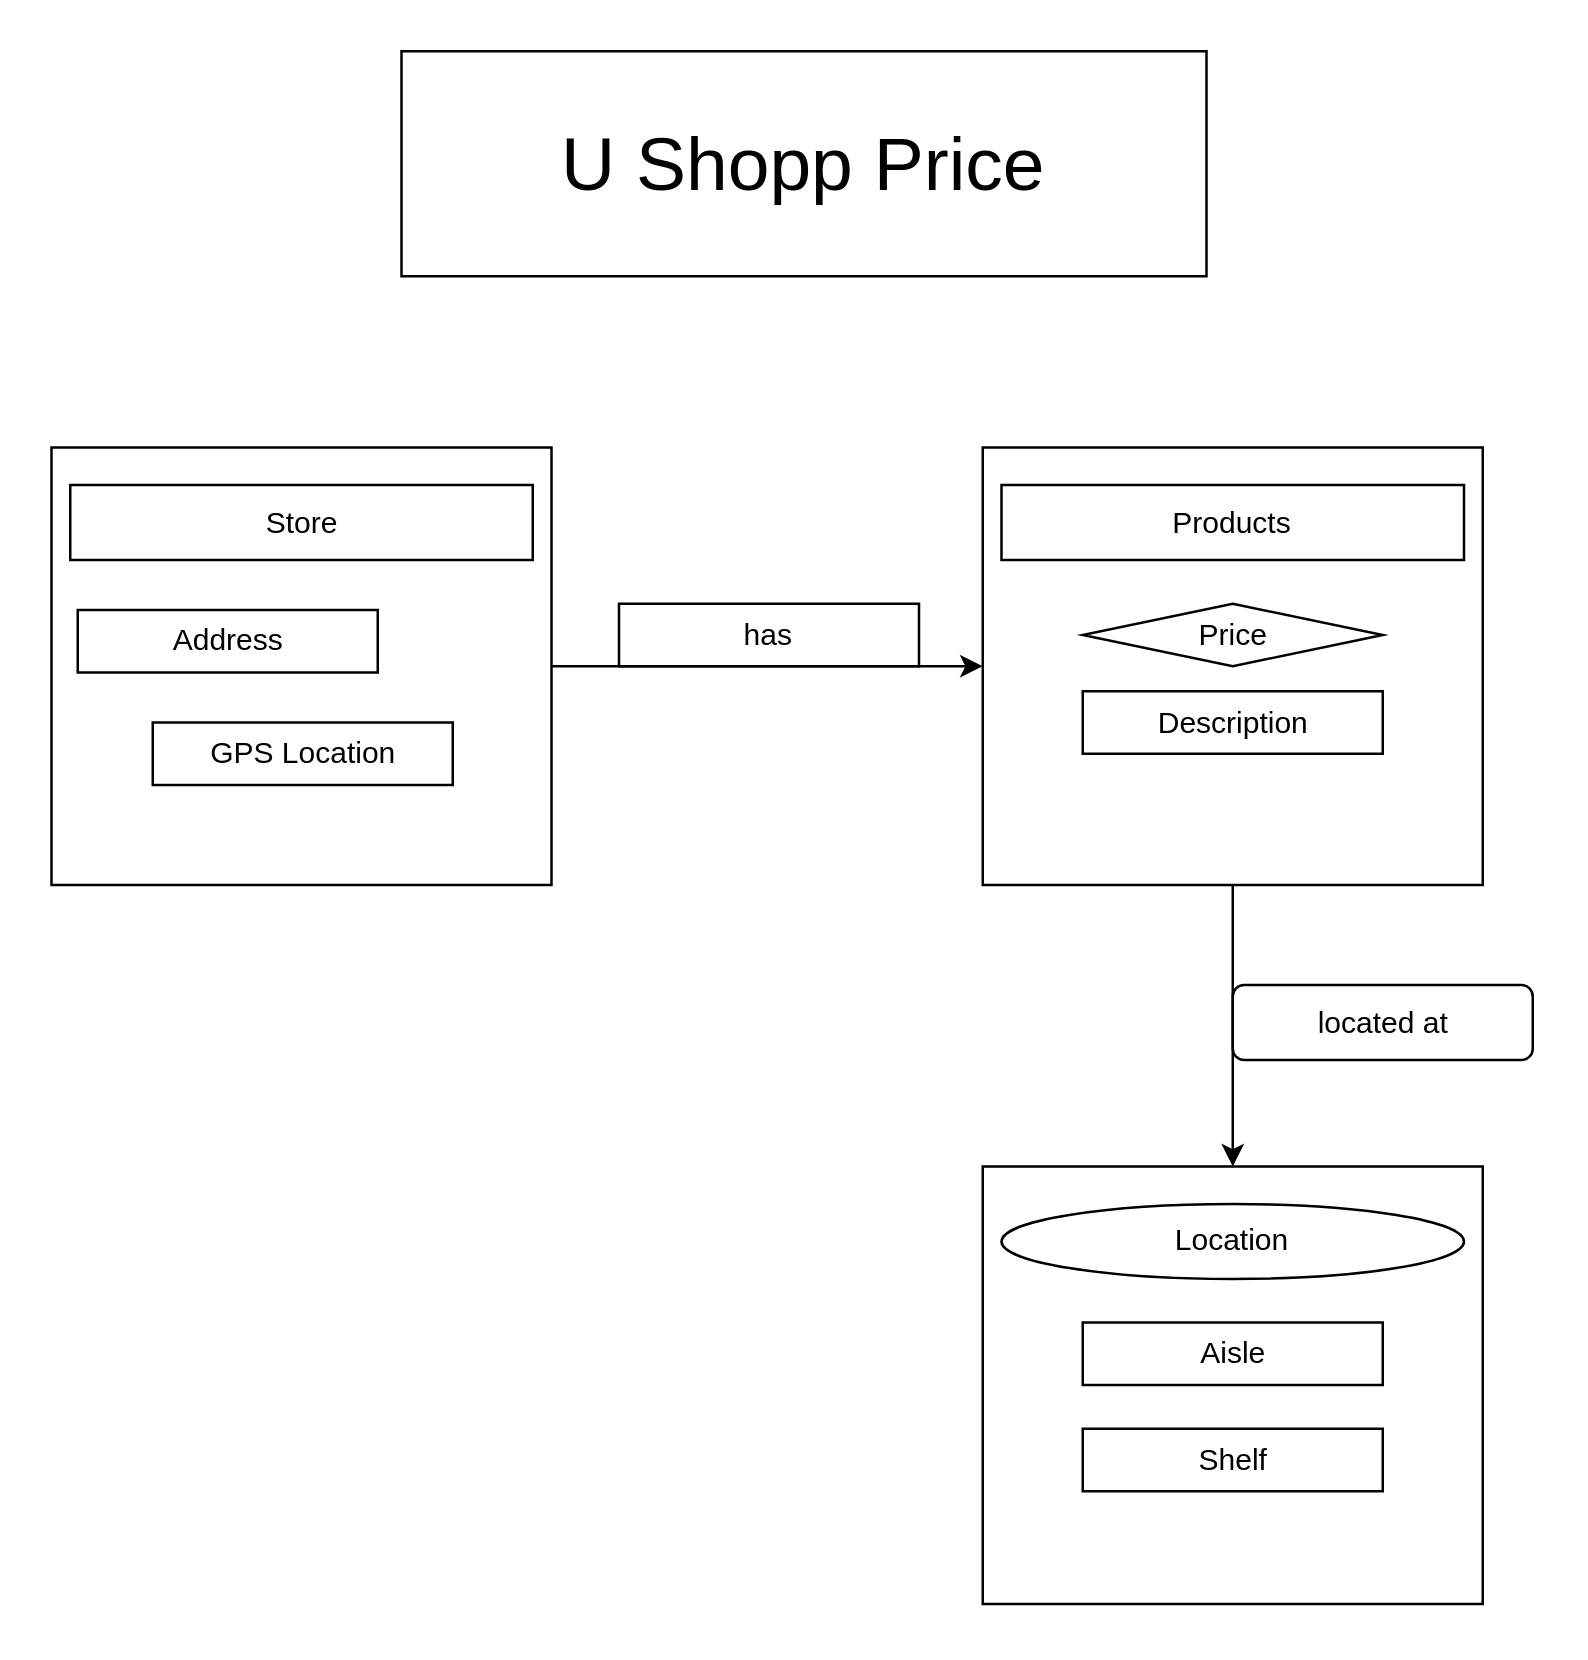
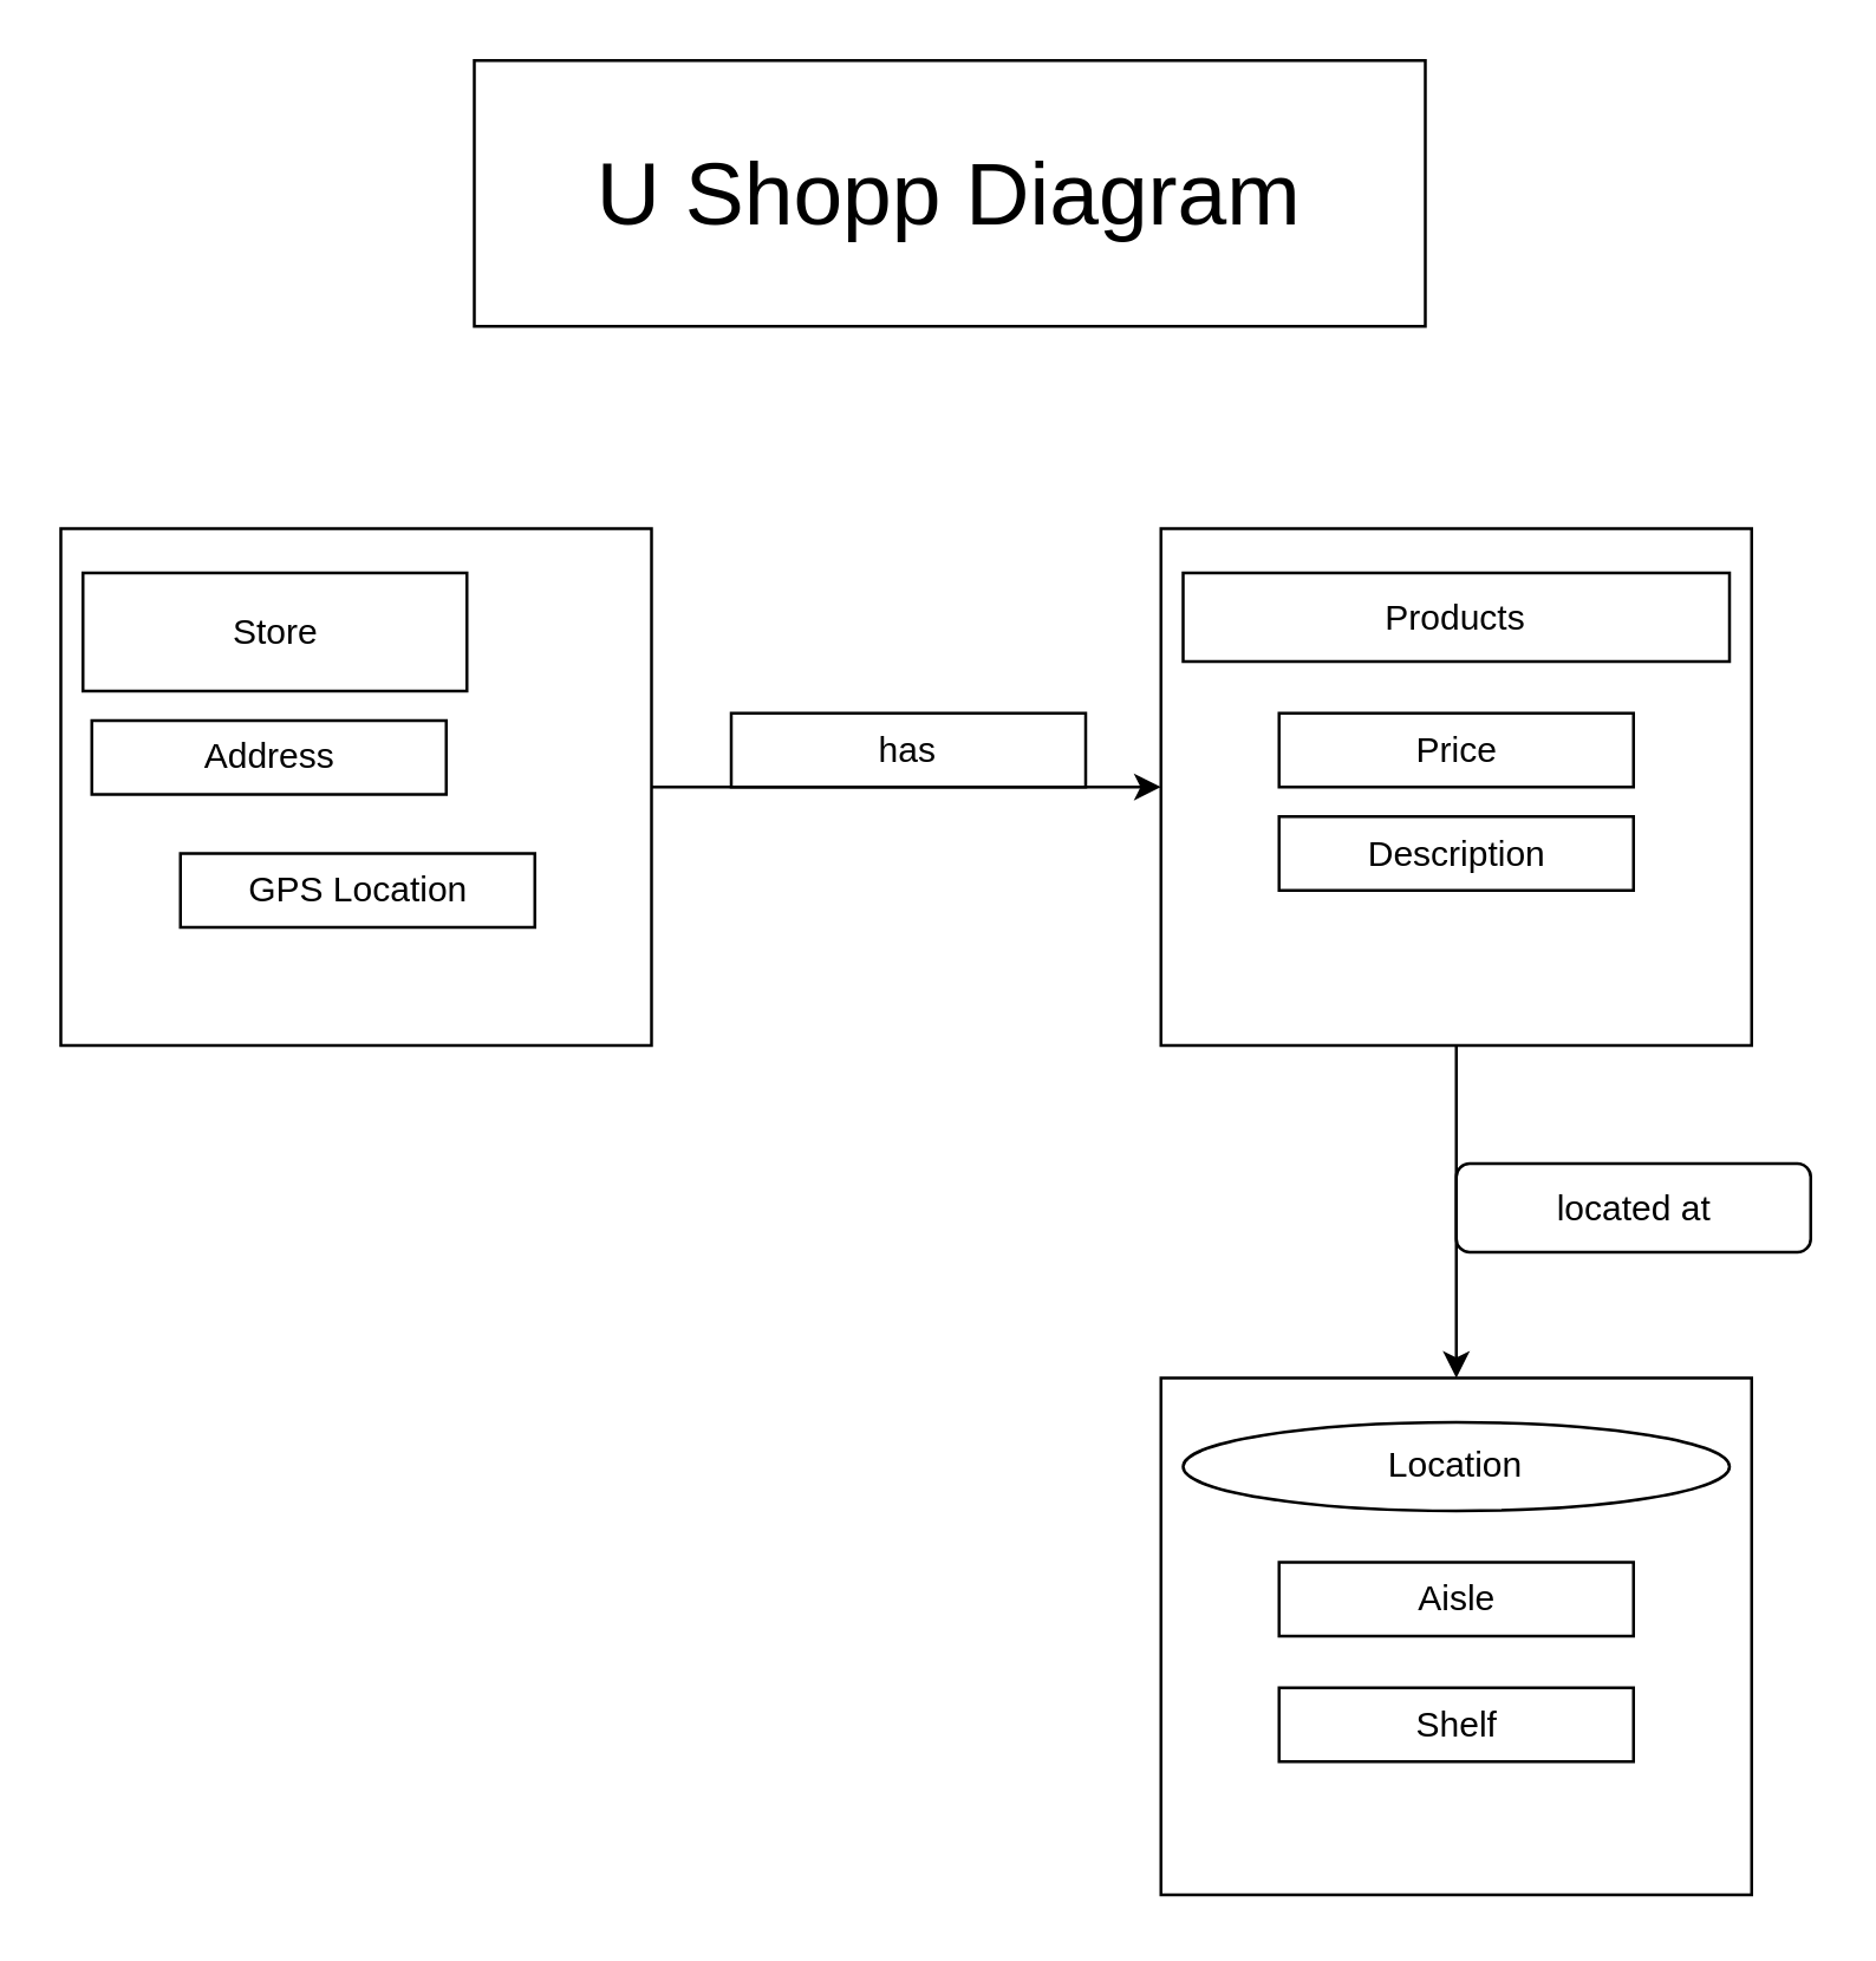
- <mxCell id="18" value="&lt;font style=&quot;font-size: 30px&quot;&gt;U Shopp Price&lt;/font&gt;" style="rounded=0;whiteSpace=wrap;html=1;" vertex="1" parent="1"><mxGeometry x="160" y="20" width="322" height="90" as="geometry" /></mxCell>
+ <mxCell id="18" value="&lt;font style=&quot;font-size: 30px&quot;&gt;U Shopp Diagram&lt;/font&gt;" style="rounded=0;whiteSpace=wrap;html=1;" vertex="1" parent="1"><mxGeometry x="160" y="20" width="322" height="90" as="geometry" /></mxCell>
- <mxCell id="4" value="Store" style="rounded=0;whiteSpace=wrap;html=1;" vertex="1" parent="1"><mxGeometry x="27.5" y="193.5" width="185" height="30" as="geometry" /></mxCell>
+ <mxCell id="4" value="Store" style="rounded=0;whiteSpace=wrap;html=1;" vertex="1" parent="1"><mxGeometry x="27.5" y="193.5" width="130" height="40" as="geometry" /></mxCell>
- <mxCell id="14" value="Price" style="rhombus;whiteSpace=wrap;html=1;" vertex="1" parent="1"><mxGeometry x="432.5" y="241" width="120" height="25" as="geometry" /></mxCell>
+ <mxCell id="14" value="Price" style="rounded=0;whiteSpace=wrap;html=1;" vertex="1" parent="1"><mxGeometry x="432.5" y="241" width="120" height="25" as="geometry" /></mxCell>
